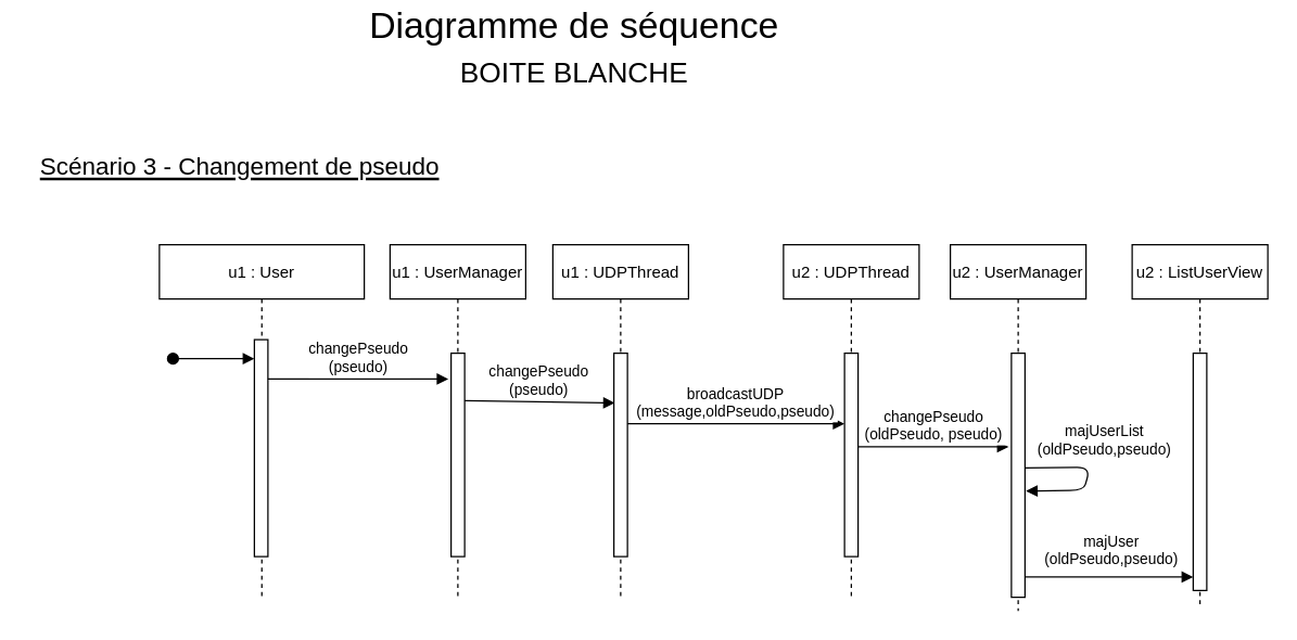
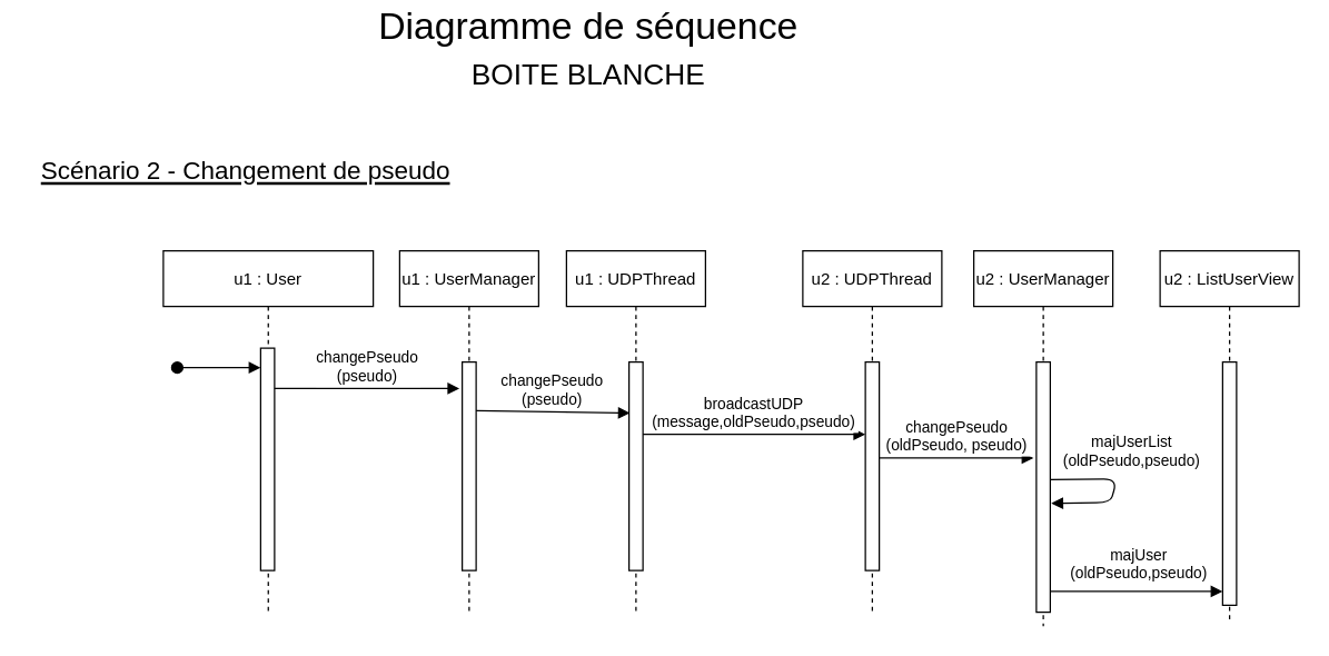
- <mxCell id="12" value="&lt;u&gt;&lt;font style=&quot;font-size: 18px;&quot;&gt;Scénario 3 - Changement de pseudo&lt;br&gt;&lt;/font&gt;&lt;/u&gt;" style="text;html=1;align=center;verticalAlign=middle;resizable=0;points=[];autosize=1;strokeColor=none;fillColor=none;fontSize=21;" parent="1" vertex="1"><mxGeometry x="20" y="102" width="312" height="37" as="geometry" /></mxCell>
+ <mxCell id="12" value="&lt;u&gt;&lt;font style=&quot;font-size: 18px;&quot;&gt;Scénario 2 - Changement de pseudo&lt;br&gt;&lt;/font&gt;&lt;/u&gt;" style="text;html=1;align=center;verticalAlign=middle;resizable=0;points=[];autosize=1;strokeColor=none;fillColor=none;fontSize=21;" parent="1" vertex="1"><mxGeometry x="20" y="102" width="312" height="37" as="geometry" /></mxCell>
